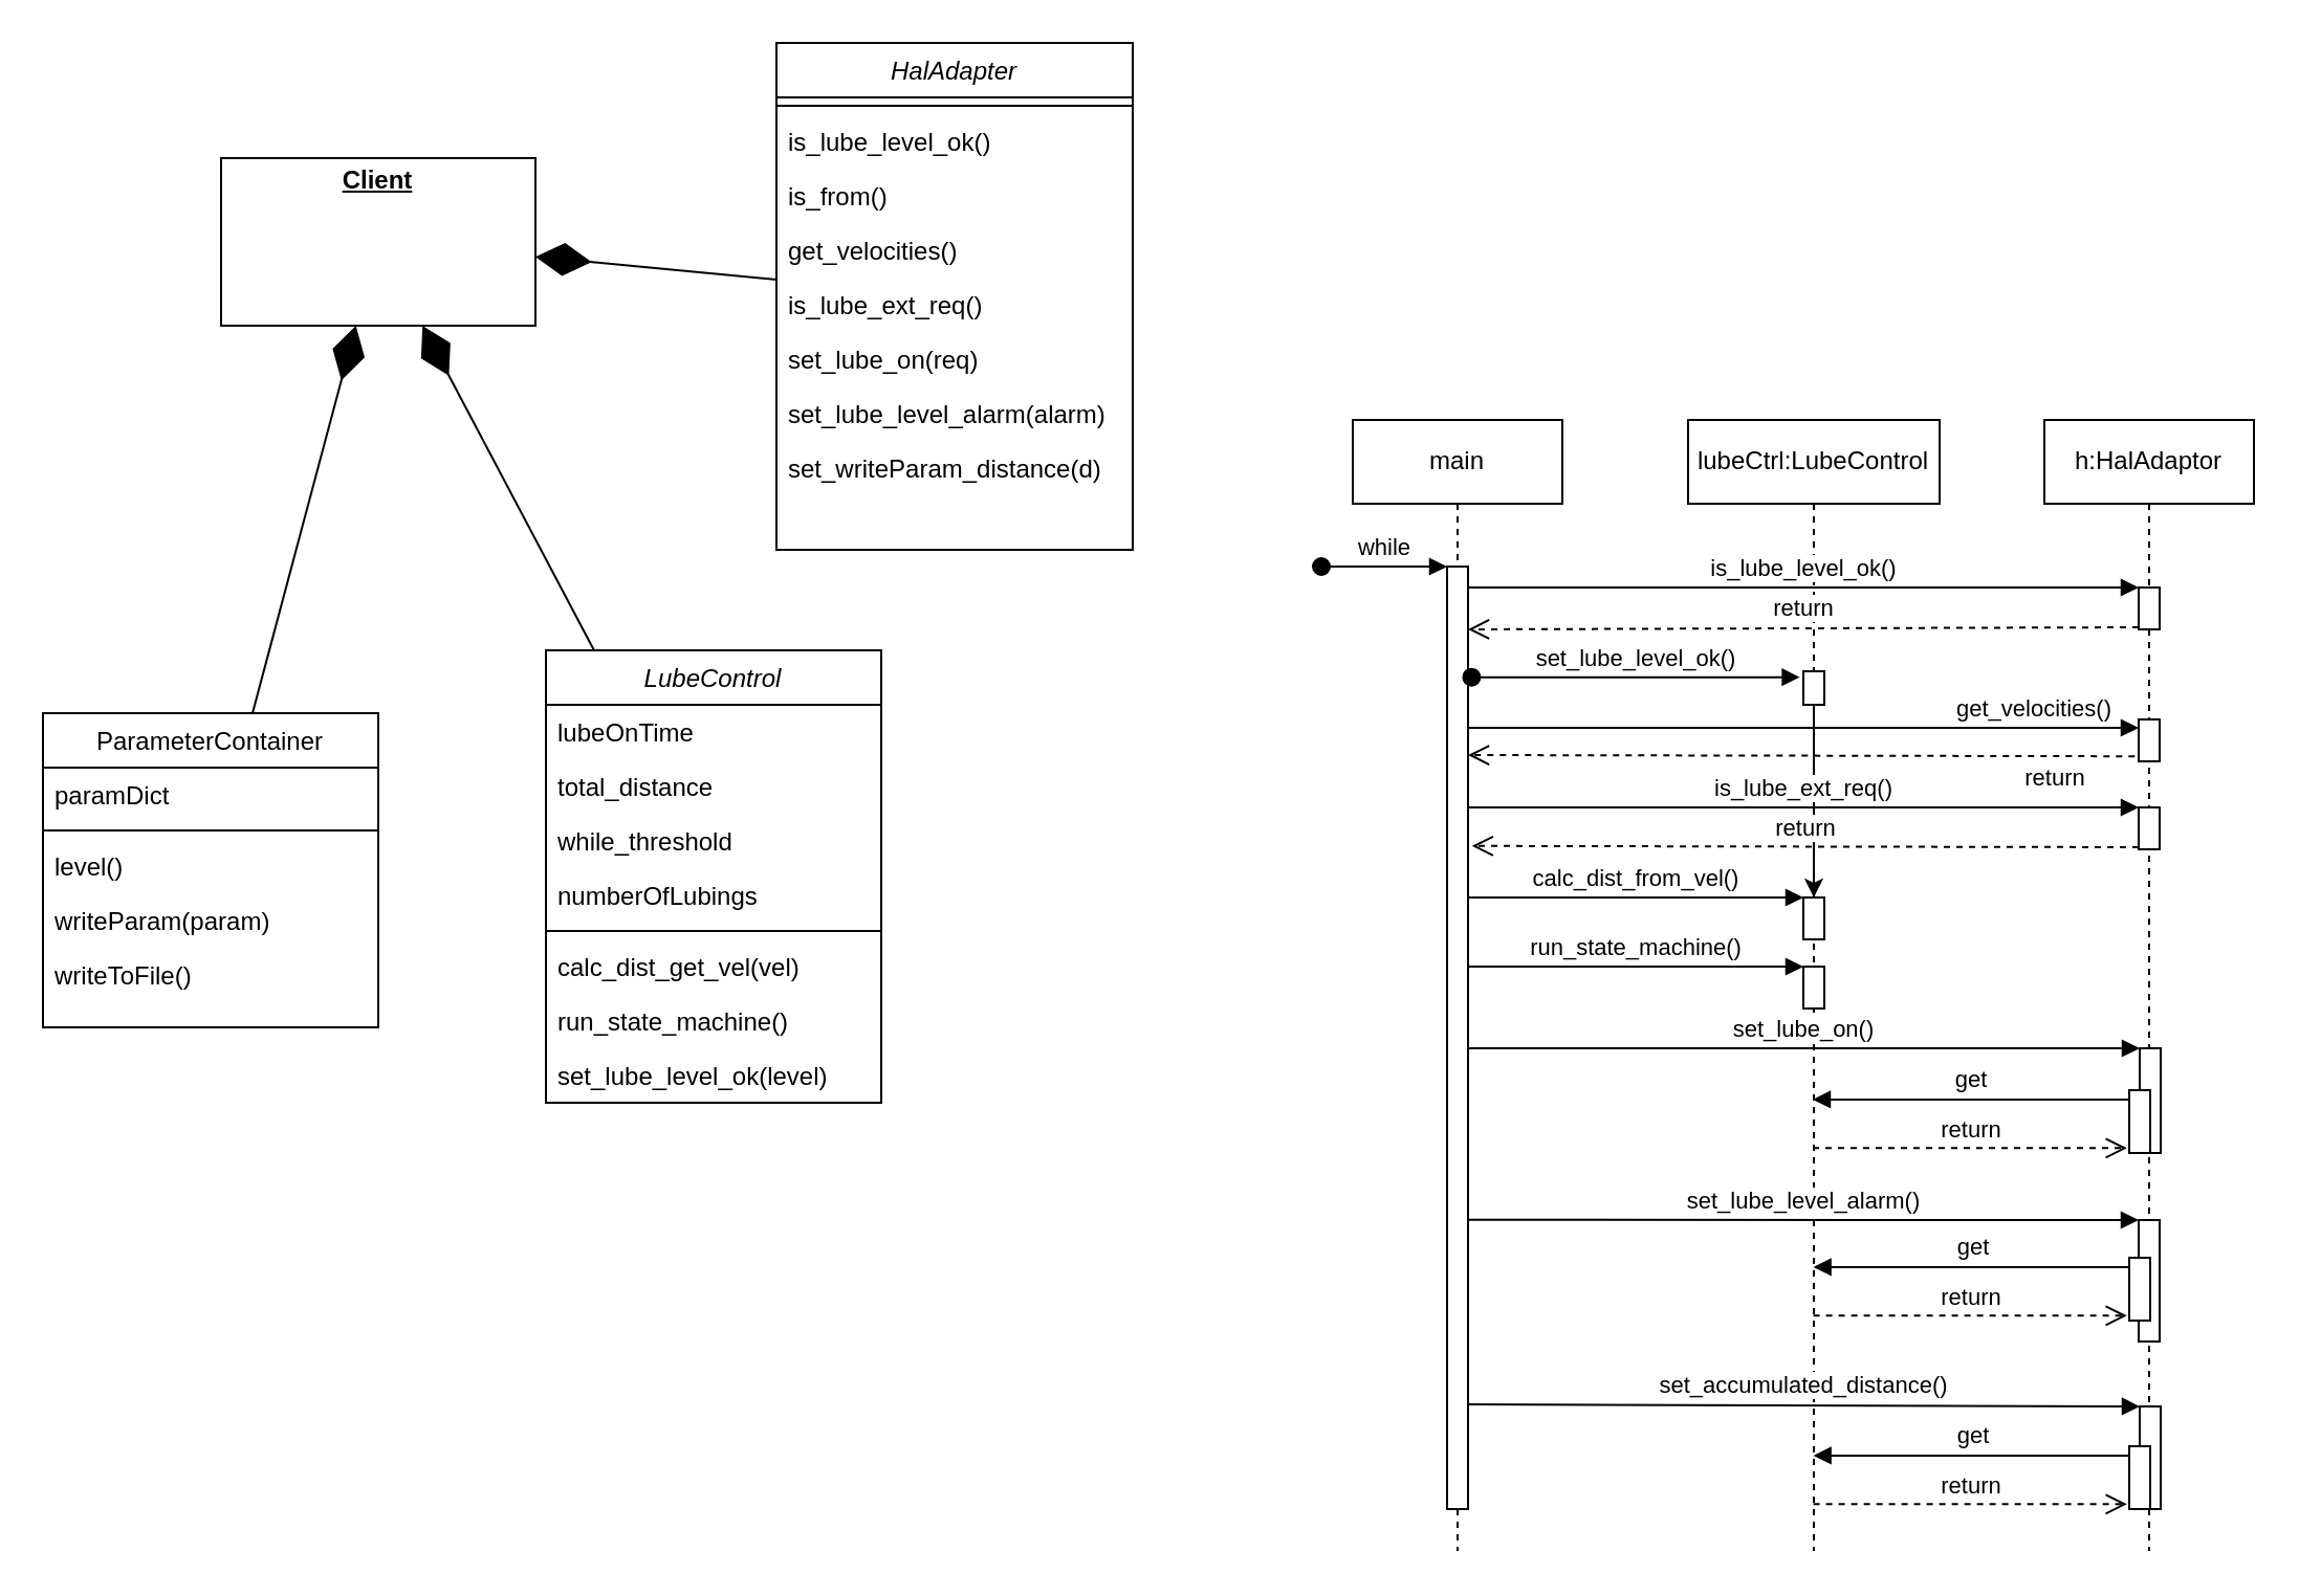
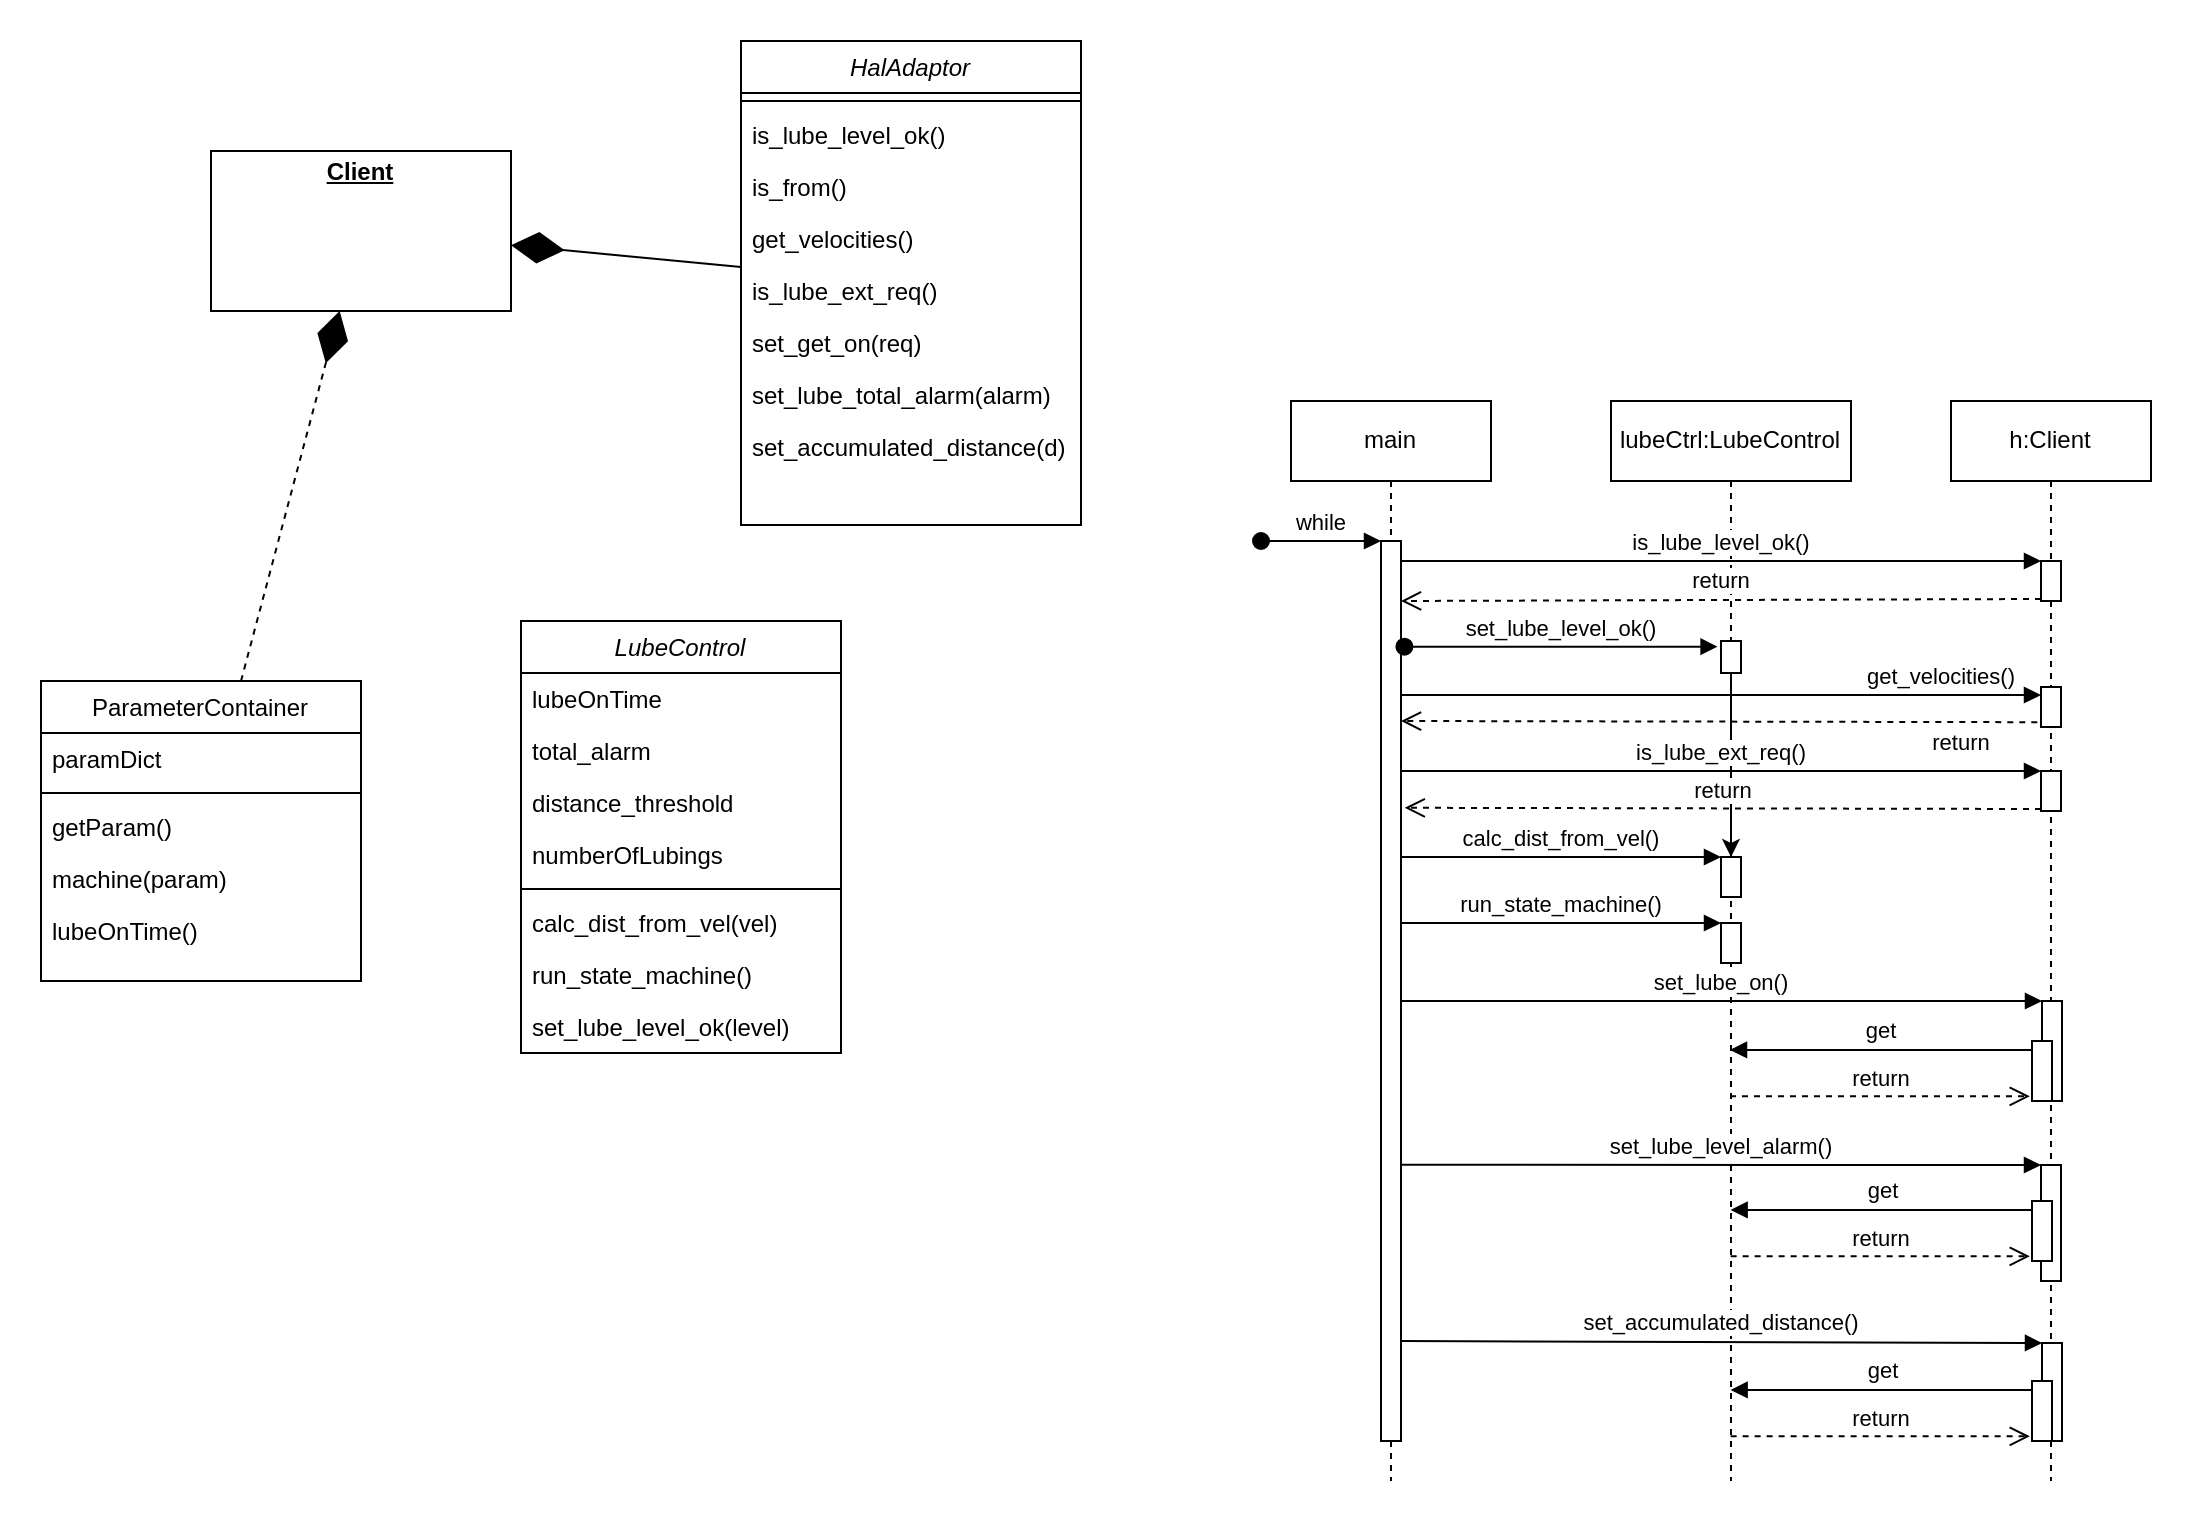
- <mxCell id="41" value="HalAdapter" style="swimlane;fontStyle=2;align=center;verticalAlign=top;childLayout=stackLayout;horizontal=1;startSize=26;horizontalStack=0;resizeParent=1;resizeLast=0;collapsible=1;marginBottom=0;rounded=0;shadow=0;strokeWidth=1;" vertex="1" parent="1"><mxGeometry x="370" y="20" width="170" height="242" as="geometry"><mxRectangle x="230" y="140" width="160" height="26" as="alternateBounds" /></mxGeometry></mxCell>
+ <mxCell id="41" value="HalAdaptor" style="swimlane;fontStyle=2;align=center;verticalAlign=top;childLayout=stackLayout;horizontal=1;startSize=26;horizontalStack=0;resizeParent=1;resizeLast=0;collapsible=1;marginBottom=0;rounded=0;shadow=0;strokeWidth=1;" vertex="1" parent="1"><mxGeometry x="370" y="20" width="170" height="242" as="geometry"><mxRectangle x="230" y="140" width="160" height="26" as="alternateBounds" /></mxGeometry></mxCell>
- <mxCell id="47" value="set_lube_on(req)" style="text;align=left;verticalAlign=top;spacingLeft=4;spacingRight=4;overflow=hidden;rotatable=0;points=[[0,0.5],[1,0.5]];portConstraint=eastwest;rounded=0;shadow=0;html=0;" vertex="1" parent="41"><mxGeometry y="138" width="170" height="26" as="geometry" /></mxCell>
+ <mxCell id="47" value="set_get_on(req)" style="text;align=left;verticalAlign=top;spacingLeft=4;spacingRight=4;overflow=hidden;rotatable=0;points=[[0,0.5],[1,0.5]];portConstraint=eastwest;rounded=0;shadow=0;html=0;" vertex="1" parent="41"><mxGeometry y="138" width="170" height="26" as="geometry" /></mxCell>
- <mxCell id="48" value="set_lube_level_alarm(alarm)" style="text;align=left;verticalAlign=top;spacingLeft=4;spacingRight=4;overflow=hidden;rotatable=0;points=[[0,0.5],[1,0.5]];portConstraint=eastwest;rounded=0;shadow=0;html=0;" vertex="1" parent="41"><mxGeometry y="164" width="170" height="26" as="geometry" /></mxCell>
+ <mxCell id="48" value="set_lube_total_alarm(alarm)" style="text;align=left;verticalAlign=top;spacingLeft=4;spacingRight=4;overflow=hidden;rotatable=0;points=[[0,0.5],[1,0.5]];portConstraint=eastwest;rounded=0;shadow=0;html=0;" vertex="1" parent="41"><mxGeometry y="164" width="170" height="26" as="geometry" /></mxCell>
- <mxCell id="26" value="h:HalAdaptor" style="shape=umlLifeline;perimeter=lifelinePerimeter;whiteSpace=wrap;html=1;container=1;collapsible=0;recursiveResize=0;outlineConnect=0;" vertex="1" parent="1"><mxGeometry x="975" y="200" width="100" height="540" as="geometry" /></mxCell>
+ <mxCell id="26" value="h:Client" style="shape=umlLifeline;perimeter=lifelinePerimeter;whiteSpace=wrap;html=1;container=1;collapsible=0;recursiveResize=0;outlineConnect=0;" vertex="1" parent="1"><mxGeometry x="975" y="200" width="100" height="540" as="geometry" /></mxCell>
- <mxCell id="49" value="set_writeParam_distance(d)" style="text;align=left;verticalAlign=top;spacingLeft=4;spacingRight=4;overflow=hidden;rotatable=0;points=[[0,0.5],[1,0.5]];portConstraint=eastwest;rounded=0;shadow=0;html=0;" vertex="1" parent="41"><mxGeometry y="190" width="170" height="26" as="geometry" /></mxCell>
+ <mxCell id="49" value="set_accumulated_distance(d)" style="text;align=left;verticalAlign=top;spacingLeft=4;spacingRight=4;overflow=hidden;rotatable=0;points=[[0,0.5],[1,0.5]];portConstraint=eastwest;rounded=0;shadow=0;html=0;" vertex="1" parent="41"><mxGeometry y="190" width="170" height="26" as="geometry" /></mxCell>
- <mxCell id="64" value="" style="endArrow=diamondThin;endFill=1;endSize=24;html=1;rounded=0;" edge="1" parent="1" source="2" target="62"><mxGeometry width="160" relative="1" as="geometry"><mxPoint x="370" y="134.845" as="sourcePoint" /><mxPoint x="240" y="125.431" as="targetPoint" /></mxGeometry></mxCell>
- <mxCell id="65" value="" style="endArrow=diamondThin;endFill=1;endSize=24;html=1;rounded=0;" edge="1" parent="1" source="11" target="62"><mxGeometry width="160" relative="1" as="geometry"><mxPoint x="300.377" y="330" as="sourcePoint" /><mxPoint x="190.786" y="160" as="targetPoint" /></mxGeometry></mxCell>
+ <mxCell id="65" value="" style="endArrow=diamondThin;endFill=1;endSize=24;html=1;rounded=0;dashed=1;" edge="1" parent="1" source="11" target="62"><mxGeometry width="160" relative="1" as="geometry"><mxPoint x="300.377" y="330" as="sourcePoint" /><mxPoint x="190.786" y="160" as="targetPoint" /></mxGeometry></mxCell>
- <mxCell id="4" value="total_distance" style="text;align=left;verticalAlign=top;spacingLeft=4;spacingRight=4;overflow=hidden;rotatable=0;points=[[0,0.5],[1,0.5]];portConstraint=eastwest;rounded=0;shadow=0;html=0;" parent="2" vertex="1"><mxGeometry y="52" width="160" height="26" as="geometry" /></mxCell>
+ <mxCell id="4" value="total_alarm" style="text;align=left;verticalAlign=top;spacingLeft=4;spacingRight=4;overflow=hidden;rotatable=0;points=[[0,0.5],[1,0.5]];portConstraint=eastwest;rounded=0;shadow=0;html=0;" parent="2" vertex="1"><mxGeometry y="52" width="160" height="26" as="geometry" /></mxCell>
- <mxCell id="5" value="while_threshold" style="text;align=left;verticalAlign=top;spacingLeft=4;spacingRight=4;overflow=hidden;rotatable=0;points=[[0,0.5],[1,0.5]];portConstraint=eastwest;rounded=0;shadow=0;html=0;" parent="2" vertex="1"><mxGeometry y="78" width="160" height="26" as="geometry" /></mxCell>
+ <mxCell id="5" value="distance_threshold" style="text;align=left;verticalAlign=top;spacingLeft=4;spacingRight=4;overflow=hidden;rotatable=0;points=[[0,0.5],[1,0.5]];portConstraint=eastwest;rounded=0;shadow=0;html=0;" parent="2" vertex="1"><mxGeometry y="78" width="160" height="26" as="geometry" /></mxCell>
- <mxCell id="14" value="level()" style="text;align=left;verticalAlign=top;spacingLeft=4;spacingRight=4;overflow=hidden;rotatable=0;points=[[0,0.5],[1,0.5]];portConstraint=eastwest;" parent="11" vertex="1"><mxGeometry y="60" width="160" height="26" as="geometry" /></mxCell>
+ <mxCell id="14" value="getParam()" style="text;align=left;verticalAlign=top;spacingLeft=4;spacingRight=4;overflow=hidden;rotatable=0;points=[[0,0.5],[1,0.5]];portConstraint=eastwest;" parent="11" vertex="1"><mxGeometry y="60" width="160" height="26" as="geometry" /></mxCell>
- <mxCell id="15" value="writeParam(param)" style="text;align=left;verticalAlign=top;spacingLeft=4;spacingRight=4;overflow=hidden;rotatable=0;points=[[0,0.5],[1,0.5]];portConstraint=eastwest;" parent="11" vertex="1"><mxGeometry y="86" width="160" height="26" as="geometry" /></mxCell>
+ <mxCell id="15" value="machine(param)" style="text;align=left;verticalAlign=top;spacingLeft=4;spacingRight=4;overflow=hidden;rotatable=0;points=[[0,0.5],[1,0.5]];portConstraint=eastwest;" parent="11" vertex="1"><mxGeometry y="86" width="160" height="26" as="geometry" /></mxCell>
- <mxCell id="8" value="calc_dist_get_vel(vel)" style="text;align=left;verticalAlign=top;spacingLeft=4;spacingRight=4;overflow=hidden;rotatable=0;points=[[0,0.5],[1,0.5]];portConstraint=eastwest;" parent="2" vertex="1"><mxGeometry y="138" width="160" height="26" as="geometry" /></mxCell>
+ <mxCell id="8" value="calc_dist_from_vel(vel)" style="text;align=left;verticalAlign=top;spacingLeft=4;spacingRight=4;overflow=hidden;rotatable=0;points=[[0,0.5],[1,0.5]];portConstraint=eastwest;" parent="2" vertex="1"><mxGeometry y="138" width="160" height="26" as="geometry" /></mxCell>
- <mxCell id="16" value="writeToFile()" style="text;align=left;verticalAlign=top;spacingLeft=4;spacingRight=4;overflow=hidden;rotatable=0;points=[[0,0.5],[1,0.5]];portConstraint=eastwest;" vertex="1" parent="11"><mxGeometry y="112" width="160" height="26" as="geometry" /></mxCell>
+ <mxCell id="16" value="lubeOnTime()" style="text;align=left;verticalAlign=top;spacingLeft=4;spacingRight=4;overflow=hidden;rotatable=0;points=[[0,0.5],[1,0.5]];portConstraint=eastwest;" vertex="1" parent="11"><mxGeometry y="112" width="160" height="26" as="geometry" /></mxCell>
